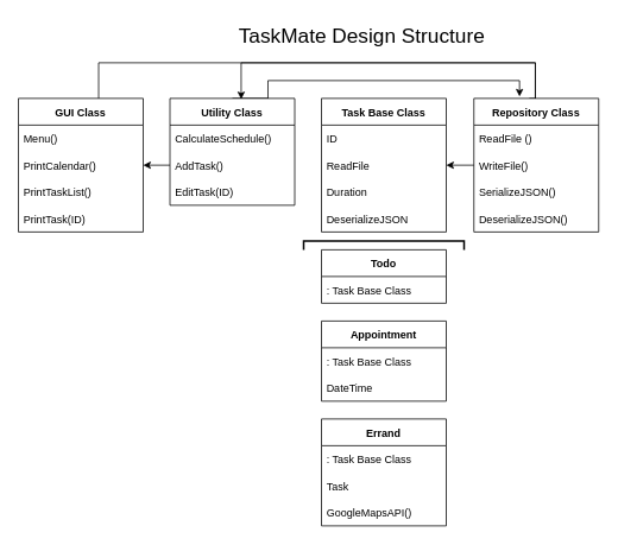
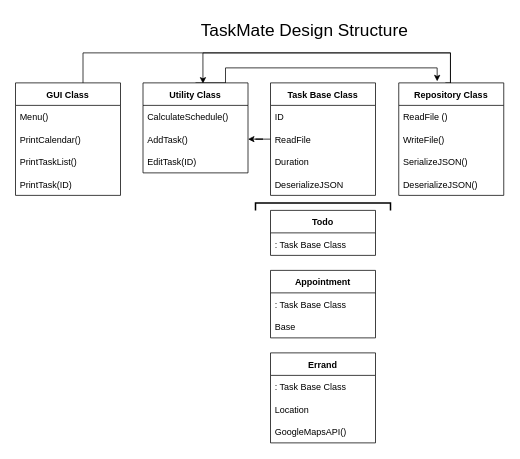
- <mxCell id="26" value="" style="edgeStyle=orthogonalEdgeStyle;rounded=0;orthogonalLoop=1;jettySize=auto;html=1;entryX=1;entryY=0.5;entryDx=0;entryDy=0;exitX=0;exitY=0.5;exitDx=0;exitDy=0;" edge="1" parent="1" source="30" target="34"><mxGeometry relative="1" as="geometry" /></mxCell>
+ <mxCell id="3" value="" style="edgeStyle=orthogonalEdgeStyle;rounded=0;orthogonalLoop=1;jettySize=auto;html=1;entryX=1;entryY=0.5;entryDx=0;entryDy=0;" edge="1" parent="1" source="4" target="30"><mxGeometry relative="1" as="geometry" /></mxCell>
- <mxCell id="2" style="edgeStyle=orthogonalEdgeStyle;rounded=0;orthogonalLoop=1;jettySize=auto;html=1;exitX=0;exitY=0.5;exitDx=0;exitDy=0;entryX=1;entryY=0.5;entryDx=0;entryDy=0;" edge="1" parent="1" source="23" target="6"><mxGeometry relative="1" as="geometry"><mxPoint x="510" y="185" as="targetPoint" /><mxPoint x="570" y="190" as="sourcePoint" /></mxGeometry></mxCell>
- <mxCell id="13" value="DateTime" style="text;strokeColor=none;fillColor=none;align=left;verticalAlign=middle;spacingLeft=4;spacingRight=4;overflow=hidden;points=[[0,0.5],[1,0.5]];portConstraint=eastwest;rotatable=0;" vertex="1" parent="11"><mxGeometry y="60" width="140" height="30" as="geometry" /></mxCell>
+ <mxCell id="13" value="Base" style="text;strokeColor=none;fillColor=none;align=left;verticalAlign=middle;spacingLeft=4;spacingRight=4;overflow=hidden;points=[[0,0.5],[1,0.5]];portConstraint=eastwest;rotatable=0;" vertex="1" parent="11"><mxGeometry y="60" width="140" height="30" as="geometry" /></mxCell>
- <mxCell id="16" value="Task" style="text;strokeColor=none;fillColor=none;align=left;verticalAlign=middle;spacingLeft=4;spacingRight=4;overflow=hidden;points=[[0,0.5],[1,0.5]];portConstraint=eastwest;rotatable=0;" vertex="1" parent="14"><mxGeometry y="60" width="140" height="30" as="geometry" /></mxCell>
+ <mxCell id="16" value="Location" style="text;strokeColor=none;fillColor=none;align=left;verticalAlign=middle;spacingLeft=4;spacingRight=4;overflow=hidden;points=[[0,0.5],[1,0.5]];portConstraint=eastwest;rotatable=0;" vertex="1" parent="14"><mxGeometry y="60" width="140" height="30" as="geometry" /></mxCell>
